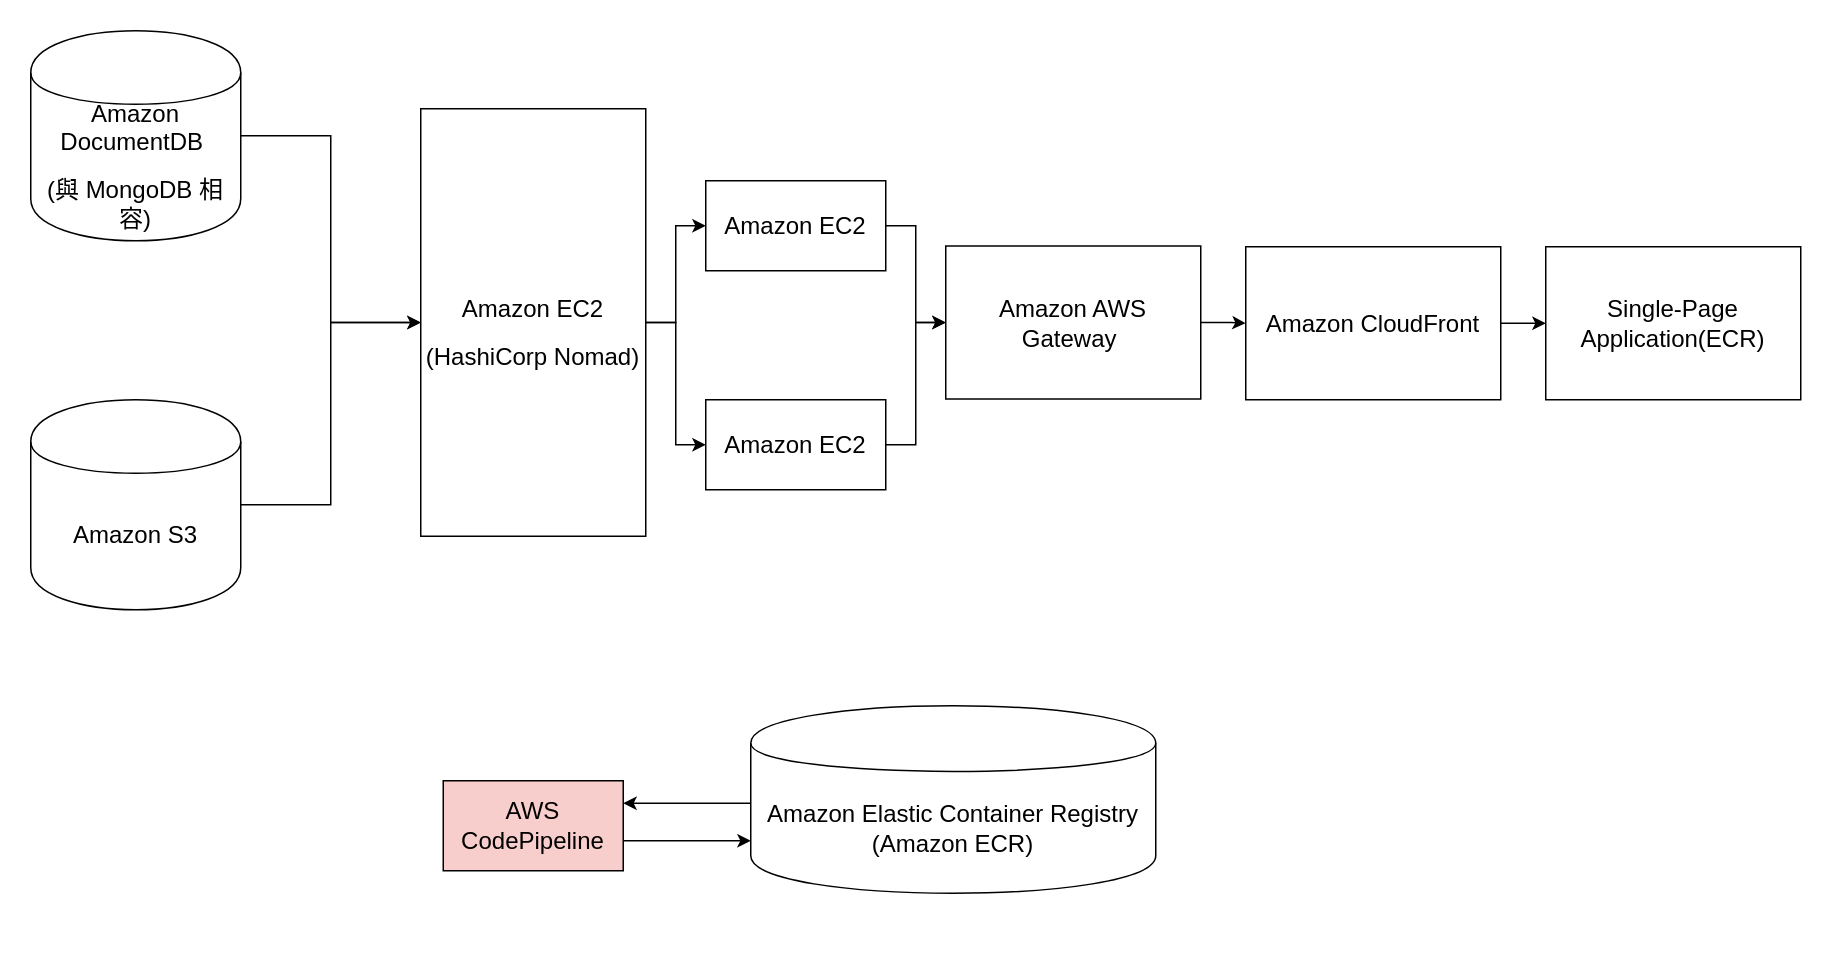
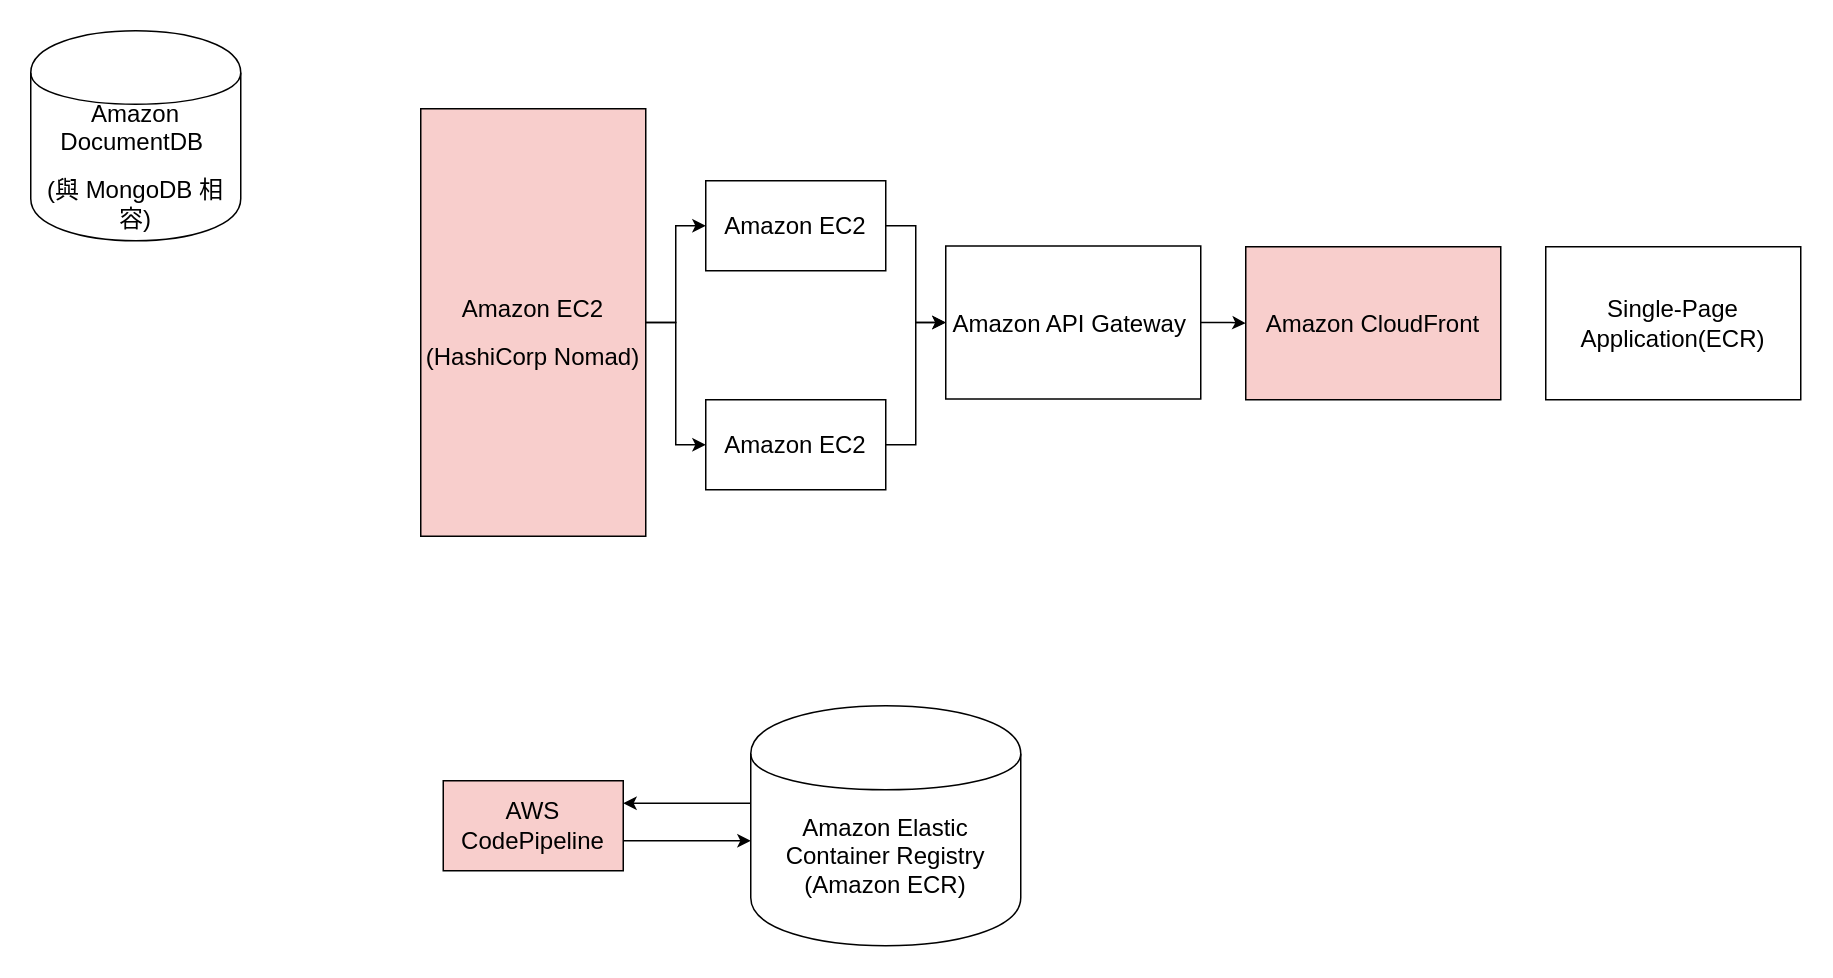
- <mxCell id="11" style="edgeStyle=orthogonalEdgeStyle;rounded=0;orthogonalLoop=1;jettySize=auto;html=1;" edge="1" parent="1" source="12" target="15"><mxGeometry relative="1" as="geometry" /></mxCell>
- <mxCell id="15" value="&lt;p class=&quot;MsoNormal&quot;&gt;&lt;span style=&quot;font-family: , sans-serif ; font-size: 16px&quot;&gt;Amazon EC2&lt;/span&gt;&lt;/p&gt;&lt;span style=&quot;font-size: 16px&quot;&gt;(HashiCorp Nomad)&lt;/span&gt;" style="rounded=0;whiteSpace=wrap;html=1;" vertex="1" parent="1"><mxGeometry x="280" y="72" width="150" height="285" as="geometry" /></mxCell>
+ <mxCell id="15" value="&lt;p class=&quot;MsoNormal&quot;&gt;&lt;span style=&quot;font-family: , sans-serif ; font-size: 16px&quot;&gt;Amazon EC2&lt;/span&gt;&lt;/p&gt;&lt;span style=&quot;font-size: 16px&quot;&gt;(HashiCorp Nomad)&lt;/span&gt;" style="rounded=0;whiteSpace=wrap;html=1;fillColor=#f8cecc;" vertex="1" parent="1"><mxGeometry x="280" y="72" width="150" height="285" as="geometry" /></mxCell>
- <mxCell id="3" value="&lt;span lang=&quot;EN-US&quot; style=&quot;font-size: 12.0pt ; font-family: &amp;#34;微軟正黑體&amp;#34; , sans-serif&quot;&gt;Amazon AWS Gateway&amp;nbsp;&lt;/span&gt;" style="rounded=0;whiteSpace=wrap;html=1;" parent="1" vertex="1"><mxGeometry x="630" y="163.5" width="170" height="102" as="geometry" /></mxCell>
+ <mxCell id="3" value="&lt;span lang=&quot;EN-US&quot; style=&quot;font-size: 12.0pt ; font-family: &amp;#34;微軟正黑體&amp;#34; , sans-serif&quot;&gt;Amazon API Gateway&amp;nbsp;&lt;/span&gt;" style="rounded=0;whiteSpace=wrap;html=1;" parent="1" vertex="1"><mxGeometry x="630" y="163.5" width="170" height="102" as="geometry" /></mxCell>
- <mxCell id="5" value="&lt;span lang=&quot;EN-US&quot; style=&quot;font-size: 12.0pt ; font-family: &amp;#34;微軟正黑體&amp;#34; , sans-serif&quot;&gt;Amazon CloudFront&lt;/span&gt;" style="rounded=0;whiteSpace=wrap;html=1;" parent="1" vertex="1"><mxGeometry x="830" y="164" width="170" height="102" as="geometry" /></mxCell>
+ <mxCell id="5" value="&lt;span lang=&quot;EN-US&quot; style=&quot;font-size: 12.0pt ; font-family: &amp;#34;微軟正黑體&amp;#34; , sans-serif&quot;&gt;Amazon CloudFront&lt;/span&gt;" style="rounded=0;whiteSpace=wrap;html=1;fillColor=#f8cecc;" parent="1" vertex="1"><mxGeometry x="830" y="164" width="170" height="102" as="geometry" /></mxCell>
- <mxCell id="4" value="" style="edgeStyle=orthogonalEdgeStyle;rounded=0;orthogonalLoop=1;jettySize=auto;html=1;" parent="1" source="5" target="6" edge="1"><mxGeometry relative="1" as="geometry" /></mxCell>
- <mxCell id="9" style="edgeStyle=orthogonalEdgeStyle;rounded=0;orthogonalLoop=1;jettySize=auto;html=1;entryX=0;entryY=0.5;entryDx=0;entryDy=0;" edge="1" parent="1" source="10" target="15"><mxGeometry relative="1" as="geometry" /></mxCell>
- <mxCell id="10" value="&lt;span style=&quot;font-family: , sans-serif ; font-size: 16px ; white-space: normal&quot;&gt;Amazon S3&lt;/span&gt;" style="shape=cylinder;whiteSpace=wrap;html=1;boundedLbl=1;backgroundOutline=1;" vertex="1" parent="1"><mxGeometry x="20" y="266" width="140" height="140" as="geometry" /></mxCell>
- <mxCell id="8" value="&lt;span lang=&quot;EN-US&quot; style=&quot;font-size: 12.0pt ; font-family: &amp;#34;微軟正黑體&amp;#34; , sans-serif&quot;&gt;Amazon Elastic Container Registry (Amazon ECR)&lt;/span&gt;" style="shape=cylinder;whiteSpace=wrap;html=1;boundedLbl=1;backgroundOutline=1;" vertex="1" parent="1"><mxGeometry x="500" y="470" width="270" height="125" as="geometry" /></mxCell>
+ <mxCell id="8" value="&lt;span lang=&quot;EN-US&quot; style=&quot;font-size: 12.0pt ; font-family: &amp;#34;微軟正黑體&amp;#34; , sans-serif&quot;&gt;Amazon Elastic Container Registry (Amazon ECR)&lt;/span&gt;" style="shape=cylinder;whiteSpace=wrap;html=1;boundedLbl=1;backgroundOutline=1;" vertex="1" parent="1"><mxGeometry x="500" y="470" width="180" height="160" as="geometry" /></mxCell>
